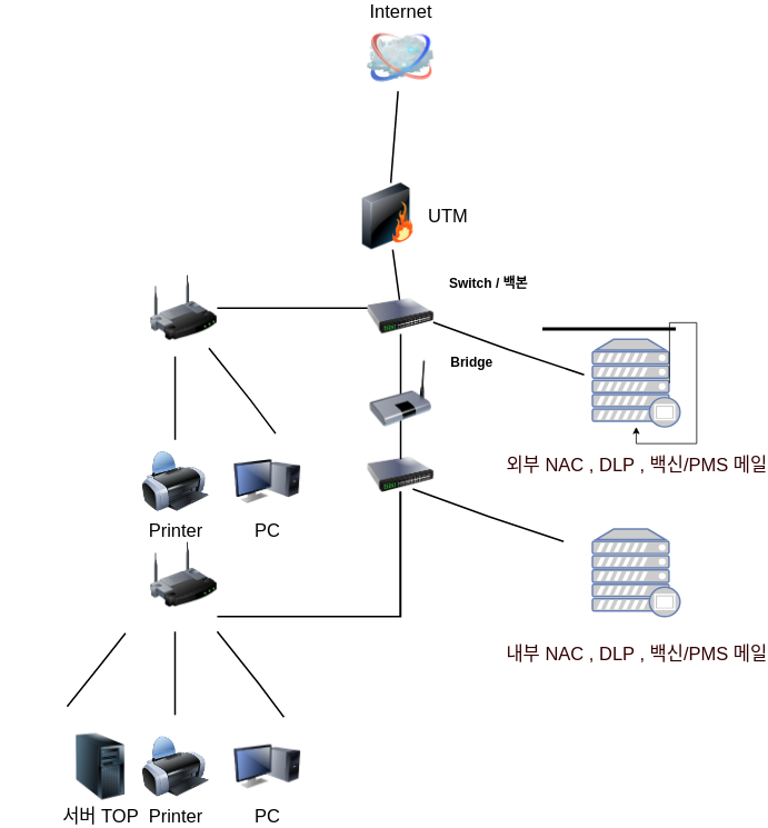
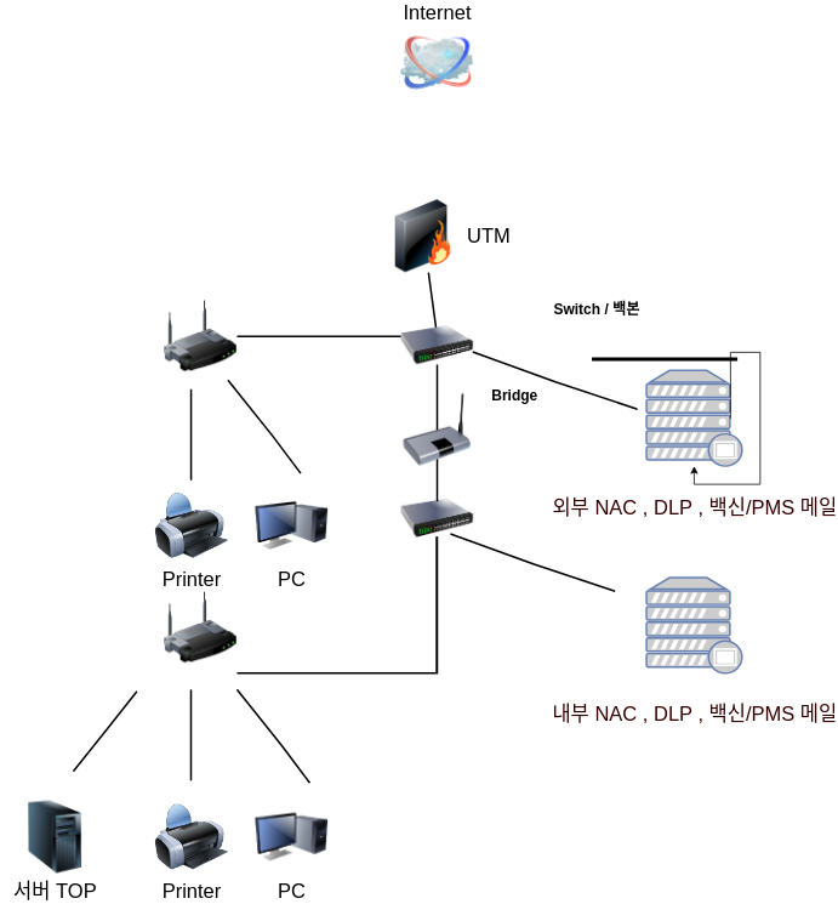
- <mxCell id="5" style="edgeStyle=none;rounded=0;html=1;labelBackgroundColor=none;endArrow=none;strokeWidth=2;fontFamily=Verdana;fontSize=22" parent="1" source="6" target="4" edge="1"><mxGeometry relative="1" as="geometry" /></mxCell>
- <mxCell id="10" value="&lt;font style=&quot;font-size: 16px&quot;&gt;&lt;b&gt;Switch / 백본&lt;/b&gt;&lt;/font&gt;" style="text;html=1;align=center;verticalAlign=middle;resizable=0;points=[];autosize=1;" vertex="1" parent="1"><mxGeometry x="530" y="320" width="110" height="20" as="geometry" /></mxCell>
+ <mxCell id="10" value="&lt;font style=&quot;font-size: 16px&quot;&gt;&lt;b&gt;Switch / 백본&lt;/b&gt;&lt;/font&gt;" style="text;html=1;align=center;verticalAlign=middle;resizable=0;points=[];autosize=1;" vertex="1" parent="1"><mxGeometry x="600" y="320" width="110" height="20" as="geometry" /></mxCell>
- <mxCell id="26" value="서버 TOP" style="image;html=1;image=img/lib/clip_art/computers/Server_Tower_128x128.png;fontSize=22;" vertex="1" parent="1"><mxGeometry x="80" y="870" width="80" height="80" as="geometry" /></mxCell>
+ <mxCell id="26" value="서버 TOP" style="image;html=1;image=img/lib/clip_art/computers/Server_Tower_128x128.png;fontSize=22;" vertex="1" parent="1"><mxGeometry x="20" y="870" width="80" height="80" as="geometry" /></mxCell>
